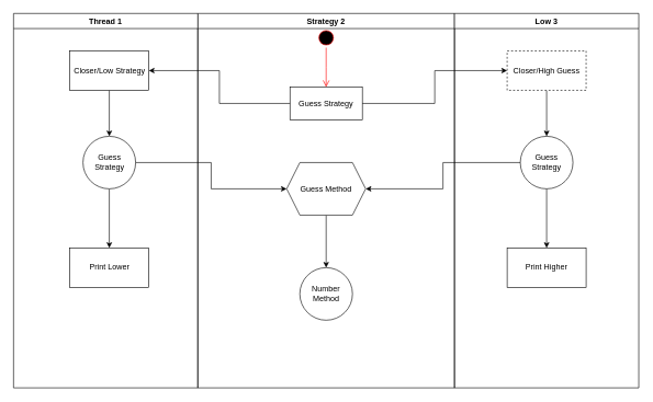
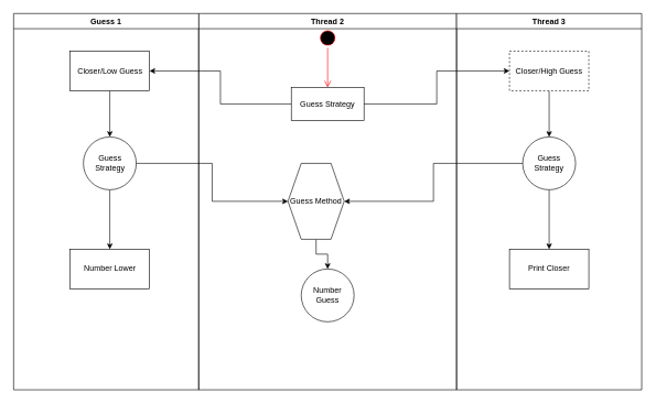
- <mxCell id="6" value="Thread 1" style="swimlane;whiteSpace=wrap" parent="2" vertex="1"><mxGeometry x="-280" width="280" height="570" as="geometry" /></mxCell>
+ <mxCell id="6" value="Guess 1" style="swimlane;whiteSpace=wrap" parent="2" vertex="1"><mxGeometry x="-280" width="280" height="570" as="geometry" /></mxCell>
- <mxCell id="2" value="Strategy 2" style="swimlane;whiteSpace=wrap" parent="1" vertex="1"><mxGeometry x="300" y="20" width="390" height="570" as="geometry" /></mxCell>
+ <mxCell id="2" value="Thread 2" style="swimlane;whiteSpace=wrap" parent="1" vertex="1"><mxGeometry x="300" y="20" width="390" height="570" as="geometry" /></mxCell>
- <mxCell id="17" value="Low 3" style="swimlane;whiteSpace=wrap" parent="1" vertex="1"><mxGeometry x="690" y="20" width="280" height="570" as="geometry" /></mxCell>
+ <mxCell id="17" value="Thread 3" style="swimlane;whiteSpace=wrap" parent="1" vertex="1"><mxGeometry x="690" y="20" width="280" height="570" as="geometry" /></mxCell>
- <mxCell id="8" value="Closer/Low Strategy" style="whiteSpace=wrap;html=1;" vertex="1" parent="6"><mxGeometry x="85.5" y="57" width="120" height="60" as="geometry" /></mxCell>
+ <mxCell id="8" value="Closer/Low Guess" style="whiteSpace=wrap;html=1;" vertex="1" parent="6"><mxGeometry x="85.5" y="57" width="120" height="60" as="geometry" /></mxCell>
- <mxCell id="14" value="Guess Method" style="shape=hexagon;perimeter=hexagonPerimeter2;whiteSpace=wrap;html=1;fixedSize=1;" vertex="1" parent="2"><mxGeometry x="135" y="227" width="120" height="80" as="geometry" /></mxCell>
+ <mxCell id="14" value="Guess Method" style="shape=hexagon;perimeter=hexagonPerimeter2;whiteSpace=wrap;html=1;fixedSize=1;" vertex="1" parent="2"><mxGeometry x="135" y="227" width="85" height="115" as="geometry" /></mxCell>
- <mxCell id="11" value="Print Lower" style="whiteSpace=wrap;html=1;" vertex="1" parent="6"><mxGeometry x="85.5" y="357" width="120" height="60" as="geometry" /></mxCell>
+ <mxCell id="11" value="Number Lower" style="whiteSpace=wrap;html=1;" vertex="1" parent="6"><mxGeometry x="85.5" y="357" width="120" height="60" as="geometry" /></mxCell>
- <mxCell id="22" value="Print Higher" style="whiteSpace=wrap;html=1;" vertex="1" parent="17"><mxGeometry x="80" y="357" width="120" height="60" as="geometry" /></mxCell>
+ <mxCell id="22" value="Print Closer" style="whiteSpace=wrap;html=1;" vertex="1" parent="17"><mxGeometry x="80" y="357" width="120" height="60" as="geometry" /></mxCell>
- <mxCell id="16" value="Number Method" style="ellipse;whiteSpace=wrap;html=1;" vertex="1" parent="2"><mxGeometry x="155" y="387" width="80" height="80" as="geometry" /></mxCell>
+ <mxCell id="16" value="Number Guess" style="ellipse;whiteSpace=wrap;html=1;" vertex="1" parent="2"><mxGeometry x="155" y="387" width="80" height="80" as="geometry" /></mxCell>
